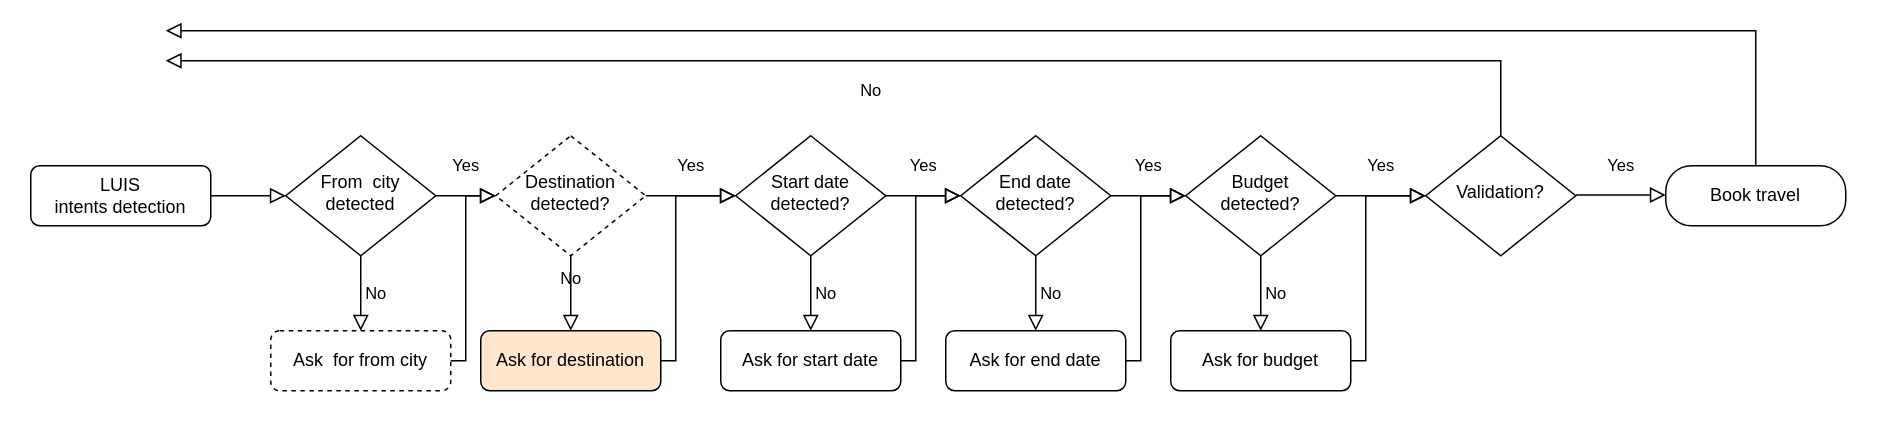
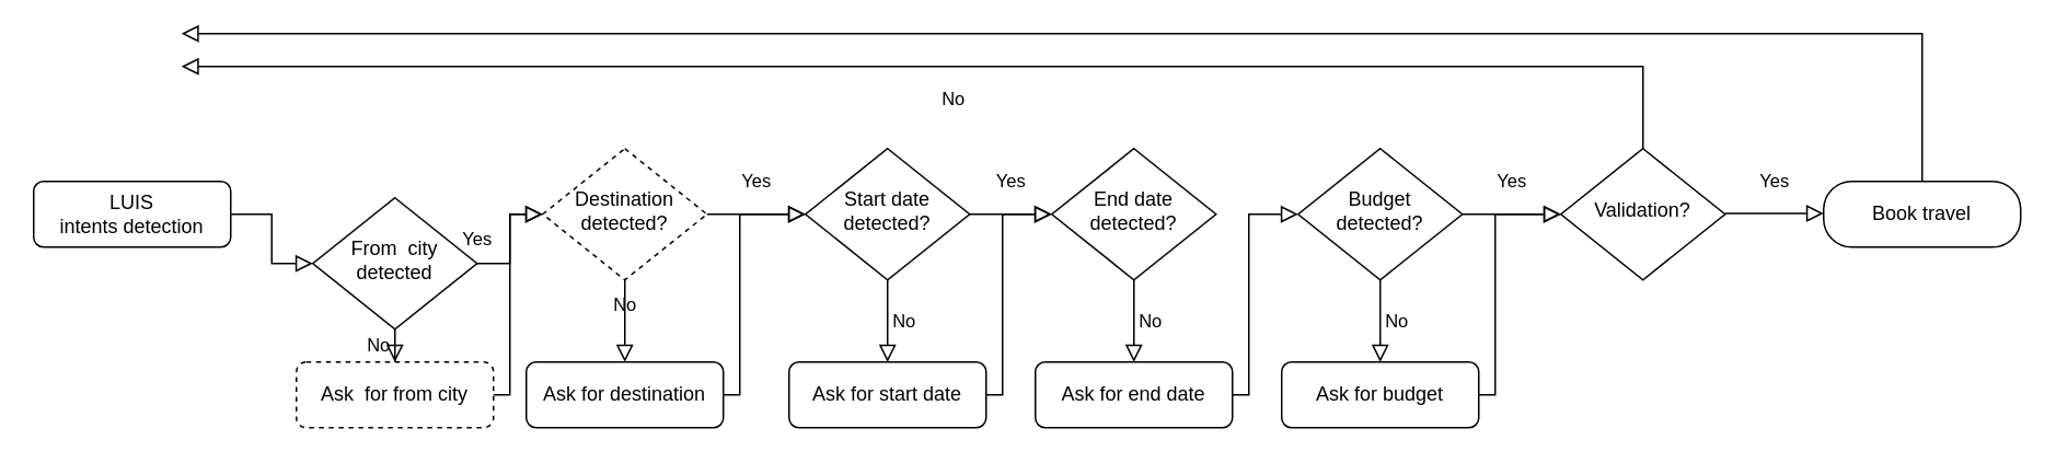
- <mxCell id="6" value="From &amp;nbsp;city detected" style="rhombus;whiteSpace=wrap;html=1;shadow=0;fontFamily=Helvetica;fontSize=12;align=center;strokeWidth=1;spacing=6;spacingTop=-4;" parent="1" vertex="1"><mxGeometry x="190" y="90" width="100" height="80" as="geometry" /></mxCell>
+ <mxCell id="6" value="From &amp;nbsp;city detected" style="rhombus;whiteSpace=wrap;html=1;shadow=0;fontFamily=Helvetica;fontSize=12;align=center;strokeWidth=1;spacing=6;spacingTop=-4;" parent="1" vertex="1"><mxGeometry x="190" y="120" width="100" height="80" as="geometry" /></mxCell>
- <mxCell id="16" value="Yes" style="rounded=0;html=1;jettySize=auto;orthogonalLoop=1;fontSize=11;endArrow=block;endFill=0;endSize=8;strokeWidth=1;shadow=0;labelBackgroundColor=none;edgeStyle=orthogonalEdgeStyle;exitX=1;exitY=0.5;exitDx=0;exitDy=0;entryX=0;entryY=0.5;entryDx=0;entryDy=0;" edge="1" parent="1" source="12" target="13"><mxGeometry y="20" relative="1" as="geometry"><mxPoint as="offset" /><mxPoint x="190" y="650" as="sourcePoint" /><mxPoint x="190" y="690" as="targetPoint" /><Array as="points" /></mxGeometry></mxCell>
- <mxCell id="33" value="Ask for destination" style="rounded=1;whiteSpace=wrap;html=1;fontSize=12;glass=0;strokeWidth=1;shadow=0;fillColor=#ffe6cc;" vertex="1" parent="1"><mxGeometry x="320" y="220" width="120" height="40" as="geometry" /></mxCell>
+ <mxCell id="33" value="Ask for destination" style="rounded=1;whiteSpace=wrap;html=1;fontSize=12;glass=0;strokeWidth=1;shadow=0;" vertex="1" parent="1"><mxGeometry x="320" y="220" width="120" height="40" as="geometry" /></mxCell>
